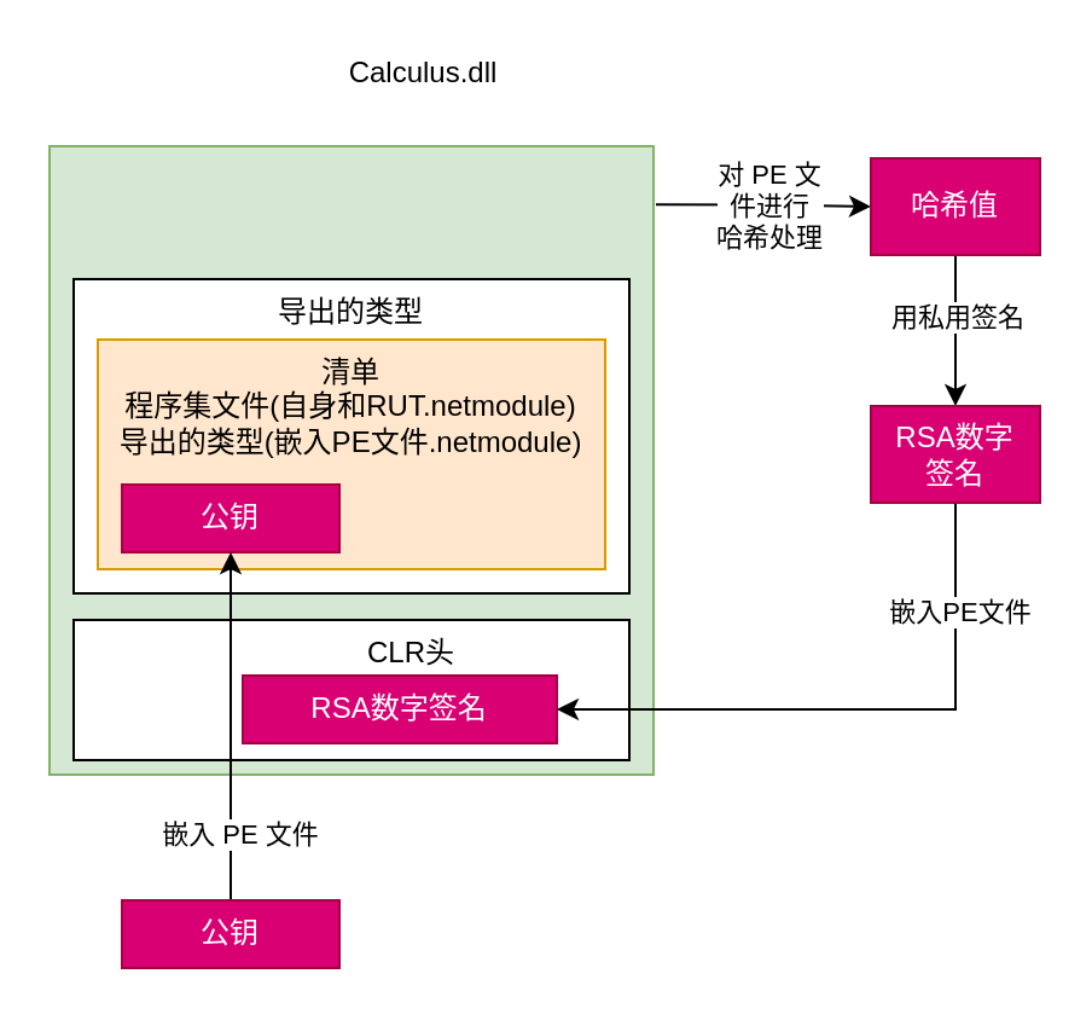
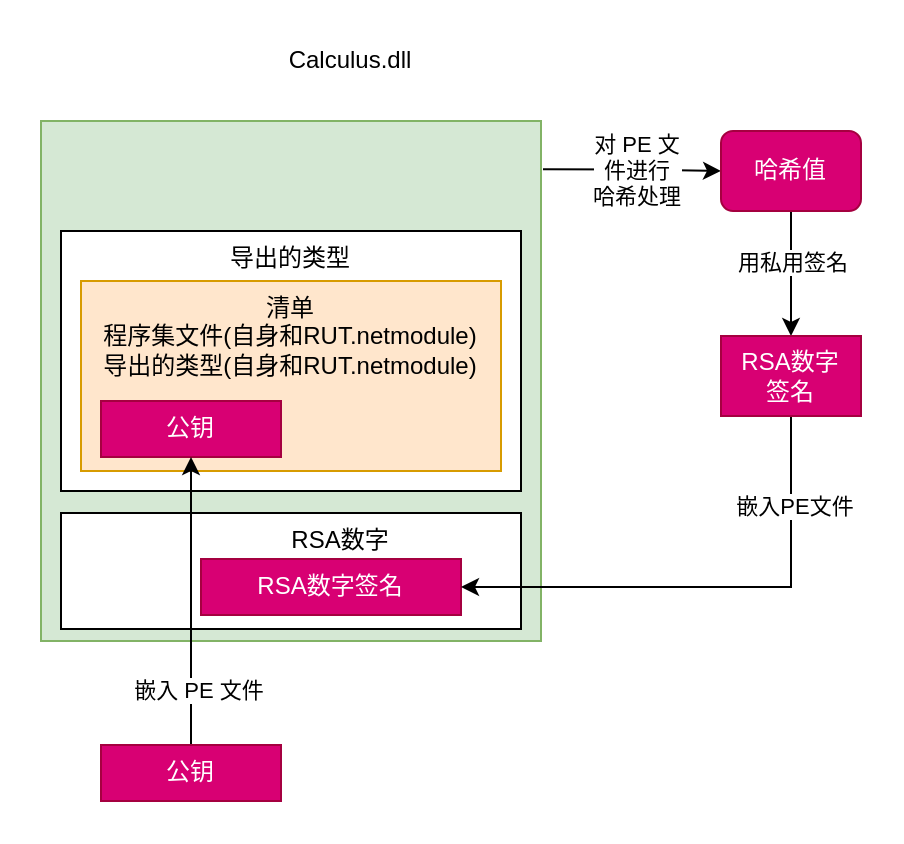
- <mxCell id="15" value="哈希值" style="rounded=0;whiteSpace=wrap;html=1;fillColor=#d80073;strokeColor=#A50040;fontColor=#ffffff;" parent="1" vertex="1"><mxGeometry x="360" y="65" width="70" height="40" as="geometry" /></mxCell>
+ <mxCell id="15" value="哈希值" style="whiteSpace=wrap;html=1;fillColor=#d80073;strokeColor=#A50040;fontColor=#ffffff;rounded=1;" parent="1" vertex="1"><mxGeometry x="360" y="65" width="70" height="40" as="geometry" /></mxCell>
- <mxCell id="6" value="清单&lt;br&gt;程序集文件(自身和RUT.netmodule)&lt;br&gt;导出的类型(嵌入PE文件.netmodule)" style="rounded=0;whiteSpace=wrap;html=1;verticalAlign=top;fillColor=#ffe6cc;strokeColor=#d79b00;" parent="1" vertex="1"><mxGeometry x="40" y="140" width="210" height="95" as="geometry" /></mxCell>
+ <mxCell id="6" value="清单&lt;br&gt;程序集文件(自身和RUT.netmodule)&lt;br&gt;导出的类型(自身和RUT.netmodule)" style="rounded=0;whiteSpace=wrap;html=1;verticalAlign=top;fillColor=#ffe6cc;strokeColor=#d79b00;" parent="1" vertex="1"><mxGeometry x="40" y="140" width="210" height="95" as="geometry" /></mxCell>
- <mxCell id="8" value="&amp;nbsp; &amp;nbsp; &amp;nbsp; &amp;nbsp; &amp;nbsp; &amp;nbsp; &amp;nbsp; &amp;nbsp;CLR头" style="rounded=0;whiteSpace=wrap;html=1;verticalAlign=top;" parent="1" vertex="1"><mxGeometry x="30" y="256" width="230" height="58" as="geometry" /></mxCell>
+ <mxCell id="8" value="&amp;nbsp; &amp;nbsp; &amp;nbsp; &amp;nbsp; &amp;nbsp; &amp;nbsp; &amp;nbsp; &amp;nbsp;RSA数字" style="rounded=0;whiteSpace=wrap;html=1;verticalAlign=top;" parent="1" vertex="1"><mxGeometry x="30" y="256" width="230" height="58" as="geometry" /></mxCell>
